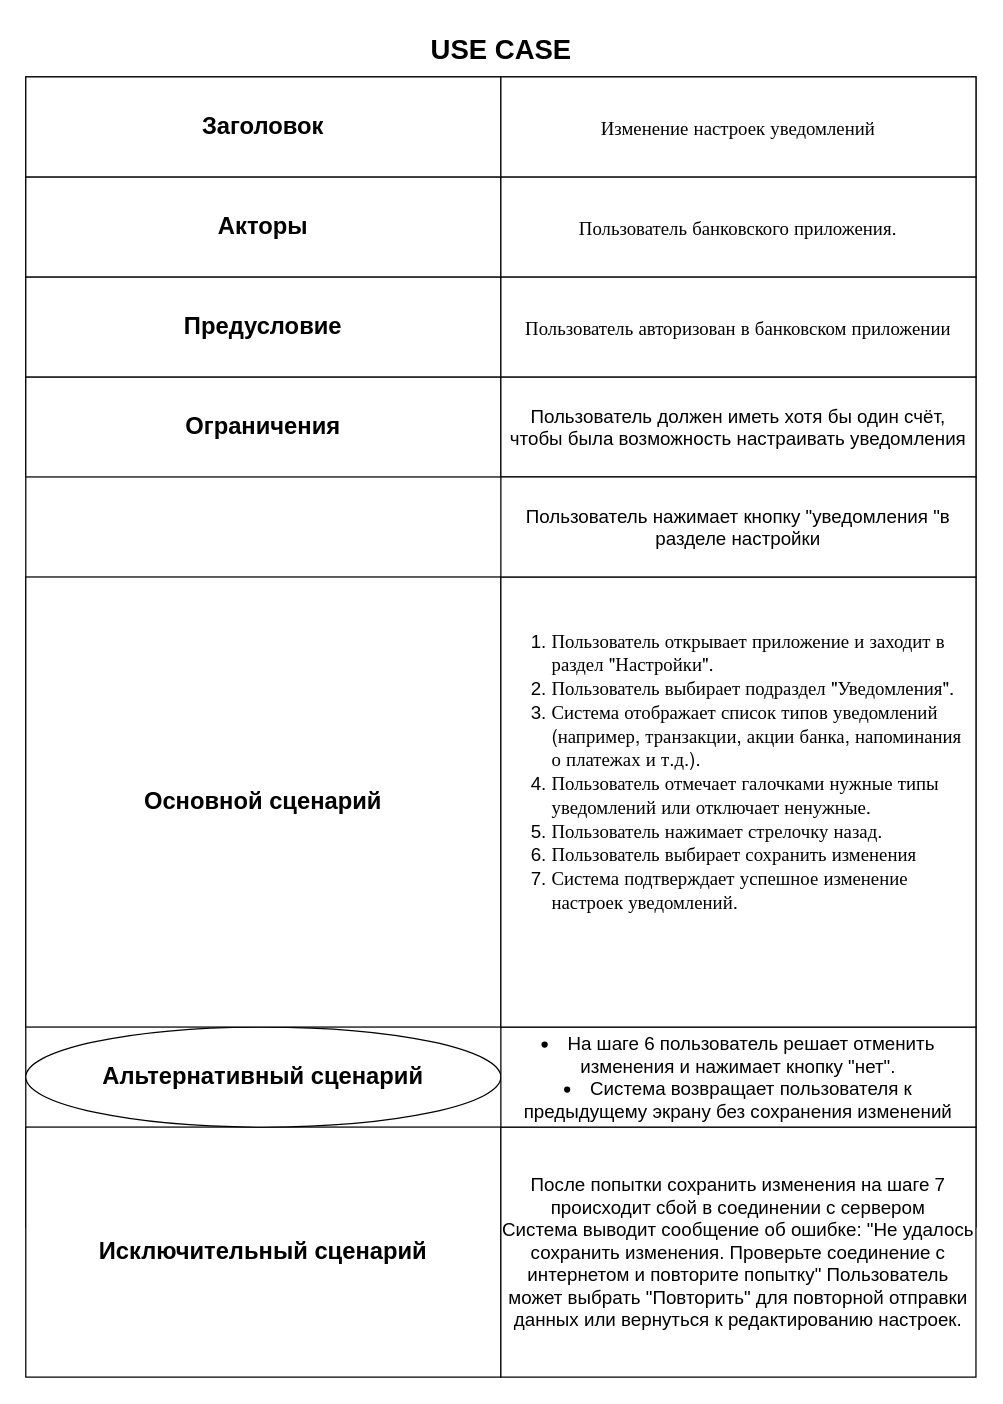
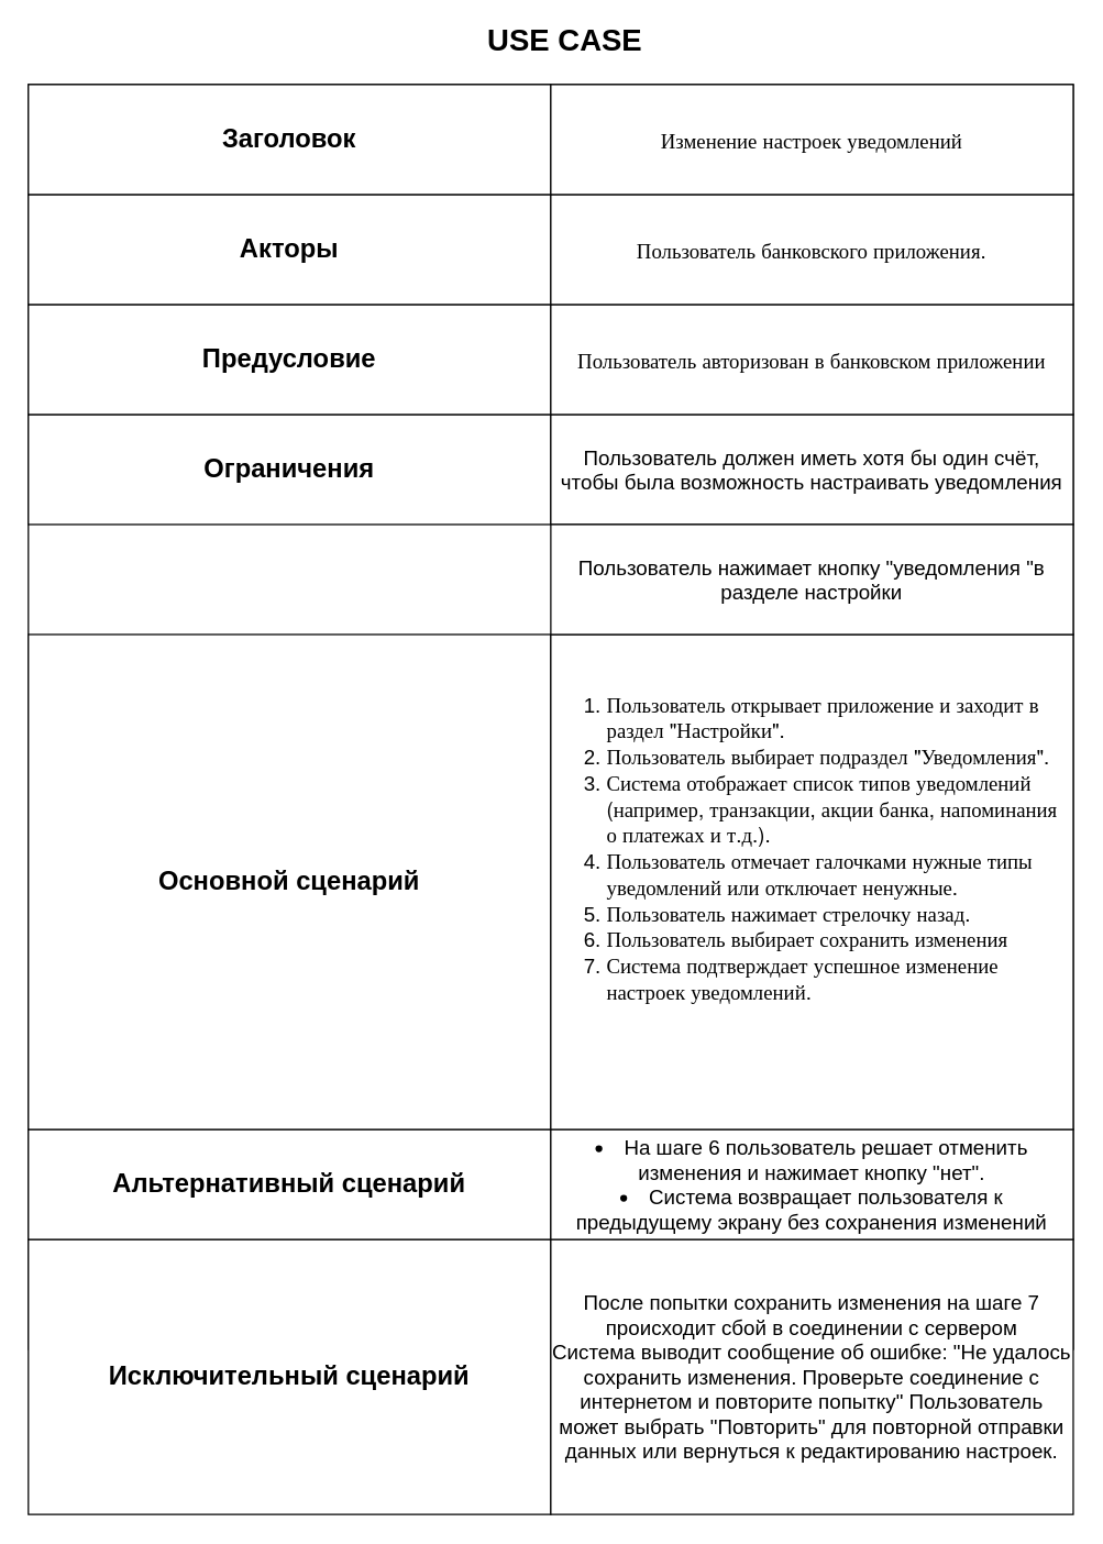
- <mxCell id="3" value="&lt;b&gt;&lt;font style=&quot;font-size: 22px;&quot;&gt;USE CASE&lt;/font&gt;&lt;/b&gt;" style="text;html=1;align=center;verticalAlign=middle;resizable=0;points=[];autosize=1;strokeColor=none;fillColor=none;" vertex="1" parent="1"><mxGeometry x="330" y="20" width="140" height="40" as="geometry" /></mxCell>
+ <mxCell id="3" value="&lt;b&gt;&lt;font style=&quot;font-size: 22px;&quot;&gt;USE CASE&lt;/font&gt;&lt;/b&gt;" style="text;html=1;align=center;verticalAlign=middle;resizable=0;points=[];autosize=1;strokeColor=none;fillColor=none;" vertex="1" parent="1"><mxGeometry x="340" y="10" width="140" height="40" as="geometry" /></mxCell>
- <mxCell id="14" value="&lt;span style=&quot;font-size: 19px;&quot;&gt;&lt;b&gt;Альтернативный сценарий&lt;/b&gt;&lt;/span&gt;" style="ellipse;whiteSpace=wrap;html=1;" vertex="1" parent="1"><mxGeometry x="20" y="821" width="380" height="80" as="geometry" /></mxCell>
+ <mxCell id="14" value="&lt;span style=&quot;font-size: 19px;&quot;&gt;&lt;b&gt;Альтернативный сценарий&lt;/b&gt;&lt;/span&gt;" style="rounded=0;whiteSpace=wrap;html=1;" vertex="1" parent="1"><mxGeometry x="20" y="821" width="380" height="80" as="geometry" /></mxCell>
